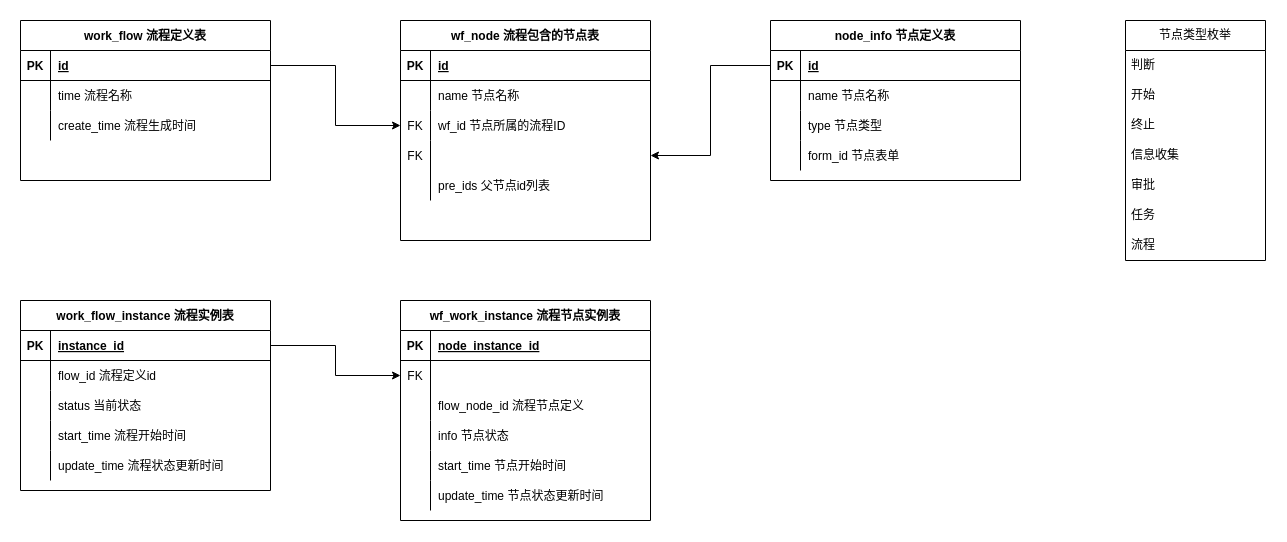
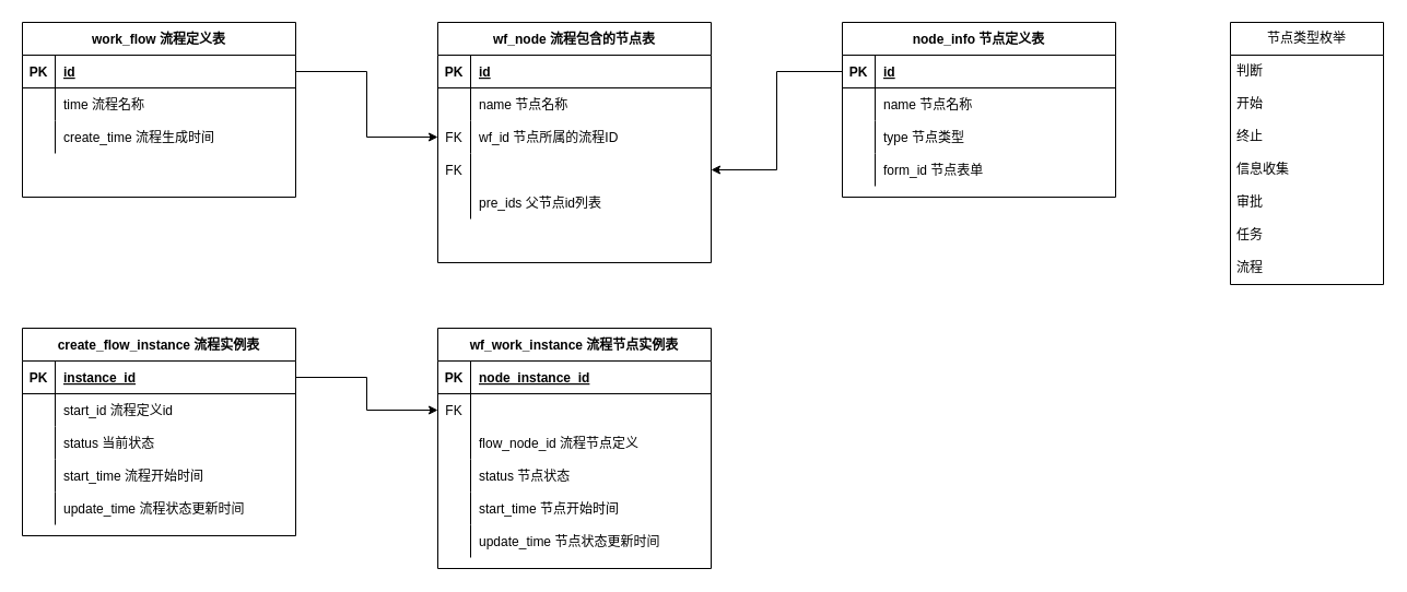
- <mxCell id="54" value="work_flow_instance 流程实例表" style="shape=table;startSize=30;container=1;collapsible=1;childLayout=tableLayout;fixedRows=1;rowLines=0;fontStyle=1;align=center;resizeLast=1;" parent="1" vertex="1"><mxGeometry x="20" y="300" width="250" height="190" as="geometry" /></mxCell>
+ <mxCell id="54" value="create_flow_instance 流程实例表" style="shape=table;startSize=30;container=1;collapsible=1;childLayout=tableLayout;fixedRows=1;rowLines=0;fontStyle=1;align=center;resizeLast=1;" parent="1" vertex="1"><mxGeometry x="20" y="300" width="250" height="190" as="geometry" /></mxCell>
- <mxCell id="60" value="flow_id 流程定义id" style="shape=partialRectangle;overflow=hidden;connectable=0;fillColor=none;top=0;left=0;bottom=0;right=0;align=left;spacingLeft=6;" parent="58" vertex="1"><mxGeometry x="30" width="220" height="30" as="geometry"><mxRectangle width="220" height="30" as="alternateBounds" /></mxGeometry></mxCell>
+ <mxCell id="60" value="start_id 流程定义id" style="shape=partialRectangle;overflow=hidden;connectable=0;fillColor=none;top=0;left=0;bottom=0;right=0;align=left;spacingLeft=6;" parent="58" vertex="1"><mxGeometry x="30" width="220" height="30" as="geometry"><mxRectangle width="220" height="30" as="alternateBounds" /></mxGeometry></mxCell>
- <mxCell id="81" value="info 节点状态" style="shape=partialRectangle;overflow=hidden;connectable=0;fillColor=none;top=0;left=0;bottom=0;right=0;align=left;spacingLeft=6;" parent="79" vertex="1"><mxGeometry x="30" width="220" height="30" as="geometry"><mxRectangle width="220" height="30" as="alternateBounds" /></mxGeometry></mxCell>
+ <mxCell id="81" value="status 节点状态" style="shape=partialRectangle;overflow=hidden;connectable=0;fillColor=none;top=0;left=0;bottom=0;right=0;align=left;spacingLeft=6;" parent="79" vertex="1"><mxGeometry x="30" width="220" height="30" as="geometry"><mxRectangle width="220" height="30" as="alternateBounds" /></mxGeometry></mxCell>
